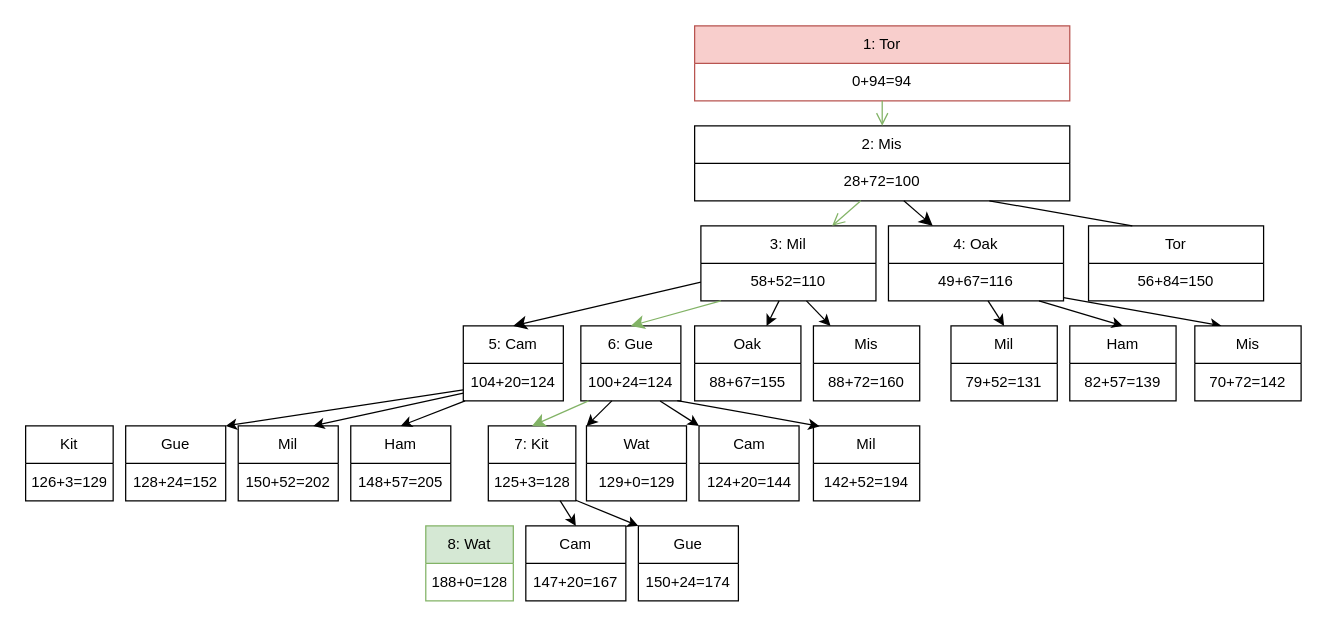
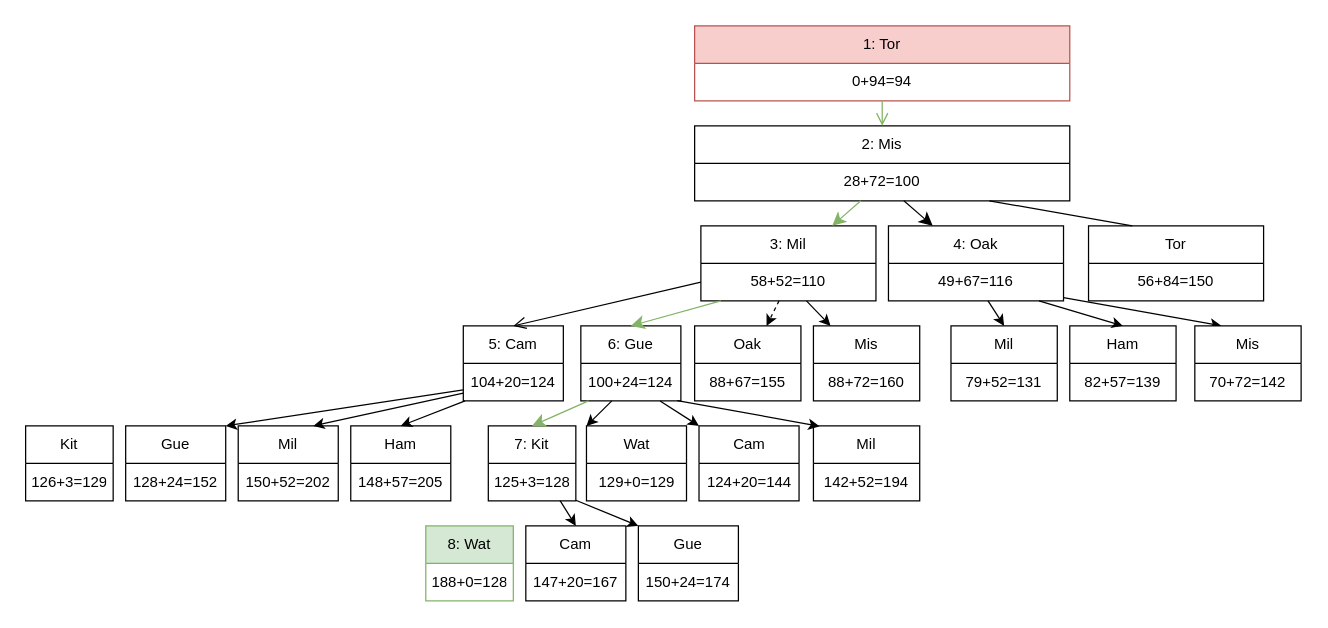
- <mxCell id="12" style="edgeStyle=none;curved=1;rounded=0;orthogonalLoop=1;jettySize=auto;html=1;entryX=0.75;entryY=0;entryDx=0;entryDy=0;fontSize=12;startSize=8;endSize=8;fillColor=#d5e8d4;strokeColor=#82b366;endArrow=open;" edge="1" parent="1" source="5" target="6"><mxGeometry relative="1" as="geometry" /></mxCell>
+ <mxCell id="12" style="edgeStyle=none;curved=1;rounded=0;orthogonalLoop=1;jettySize=auto;html=1;entryX=0.75;entryY=0;entryDx=0;entryDy=0;fontSize=12;startSize=8;endSize=8;fillColor=#d5e8d4;strokeColor=#82b366;" edge="1" parent="1" source="5" target="6"><mxGeometry relative="1" as="geometry" /></mxCell>
- <mxCell id="57" style="edgeStyle=none;rounded=0;orthogonalLoop=1;jettySize=auto;html=1;" edge="1" parent="1" source="7" target="53"><mxGeometry relative="1" as="geometry" /></mxCell>
+ <mxCell id="57" style="edgeStyle=none;rounded=0;orthogonalLoop=1;jettySize=auto;html=1;dashed=1;" edge="1" parent="1" source="7" target="53"><mxGeometry relative="1" as="geometry" /></mxCell>
- <mxCell id="18" style="edgeStyle=none;curved=1;rounded=0;orthogonalLoop=1;jettySize=auto;html=1;exitX=0;exitY=0.5;exitDx=0;exitDy=0;entryX=0.5;entryY=0;entryDx=0;entryDy=0;fontSize=12;startSize=8;endSize=8;" edge="1" parent="1" source="7" target="14"><mxGeometry relative="1" as="geometry" /></mxCell>
+ <mxCell id="18" style="edgeStyle=none;curved=1;rounded=0;orthogonalLoop=1;jettySize=auto;html=1;exitX=0;exitY=0.5;exitDx=0;exitDy=0;entryX=0.5;entryY=0;entryDx=0;entryDy=0;fontSize=12;startSize=8;endSize=8;endArrow=open;" edge="1" parent="1" source="7" target="14"><mxGeometry relative="1" as="geometry" /></mxCell>
